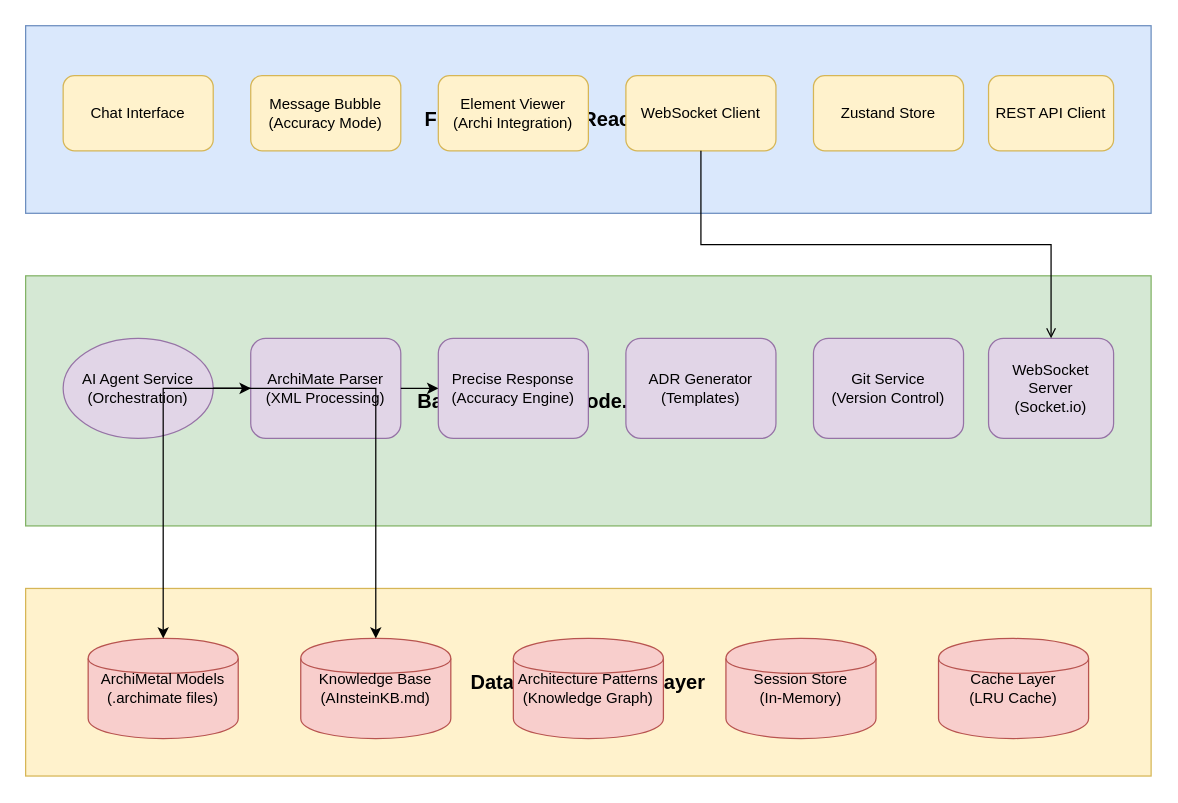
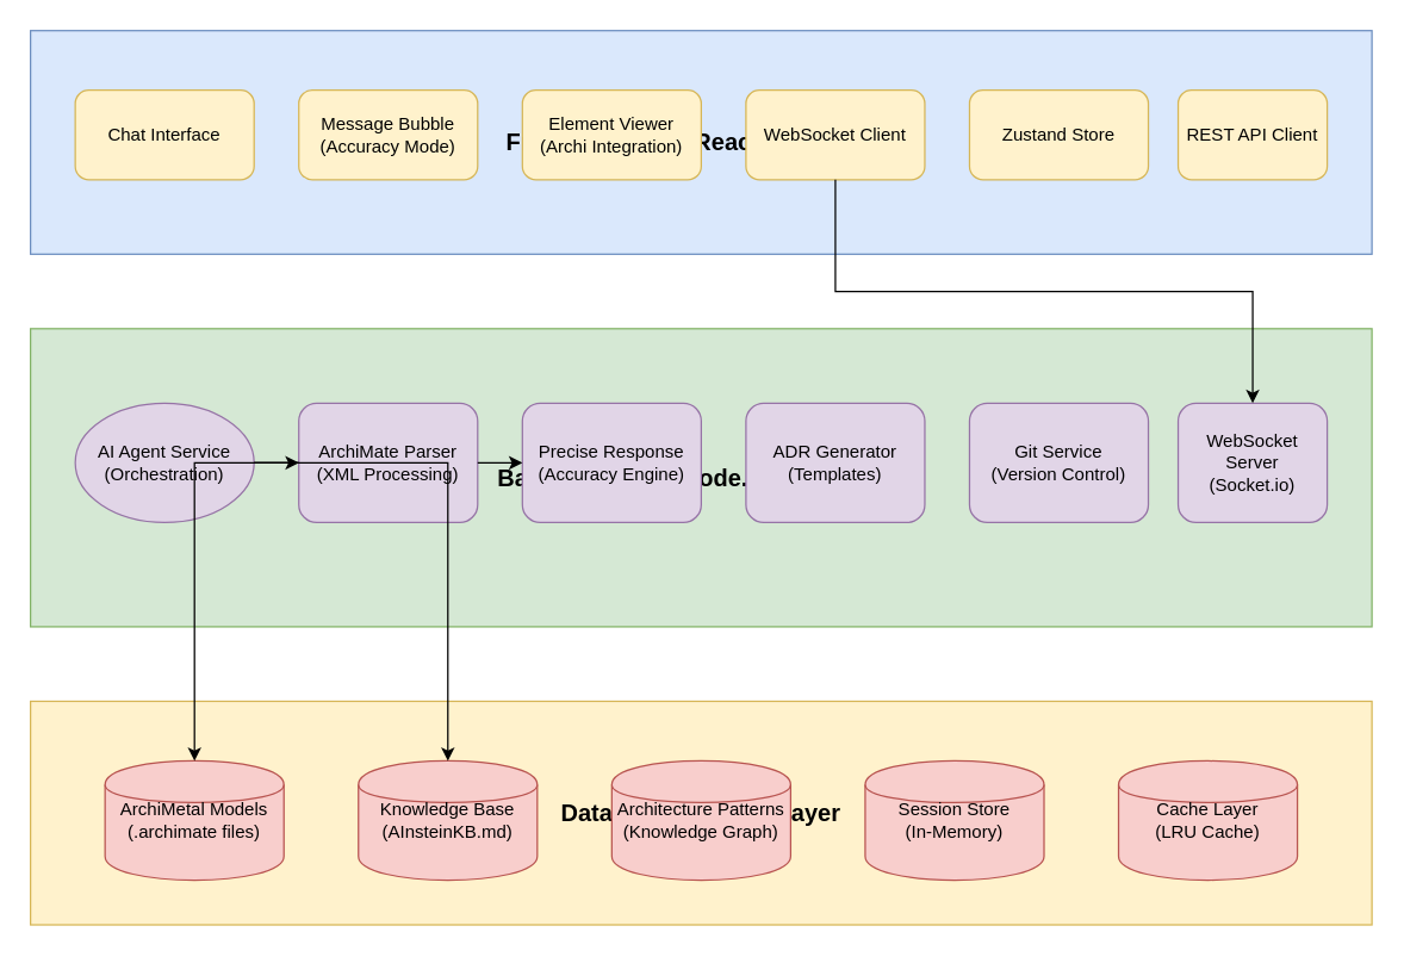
- <mxCell id="22" style="edgeStyle=orthogonalEdgeStyle;rounded=0;orthogonalLoop=1;jettySize=auto;html=1;entryX=0.5;entryY=0;exitX=0.5;exitY=1;endArrow=open;" edge="1" parent="1" source="6" target="15"><mxGeometry relative="1" as="geometry" /></mxCell>
+ <mxCell id="22" style="edgeStyle=orthogonalEdgeStyle;rounded=0;orthogonalLoop=1;jettySize=auto;html=1;entryX=0.5;entryY=0;exitX=0.5;exitY=1;" edge="1" parent="1" source="6" target="15"><mxGeometry relative="1" as="geometry" /></mxCell>
